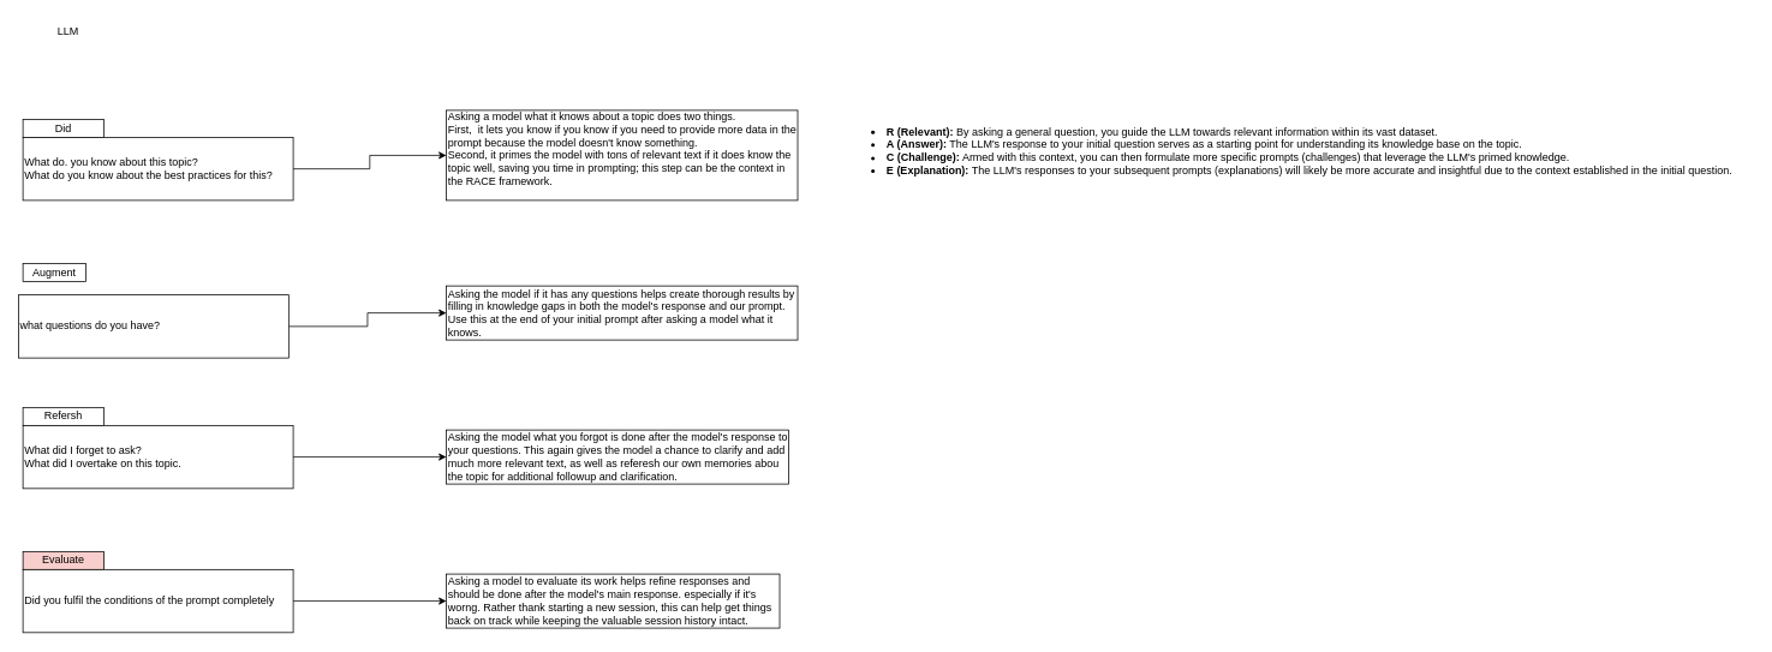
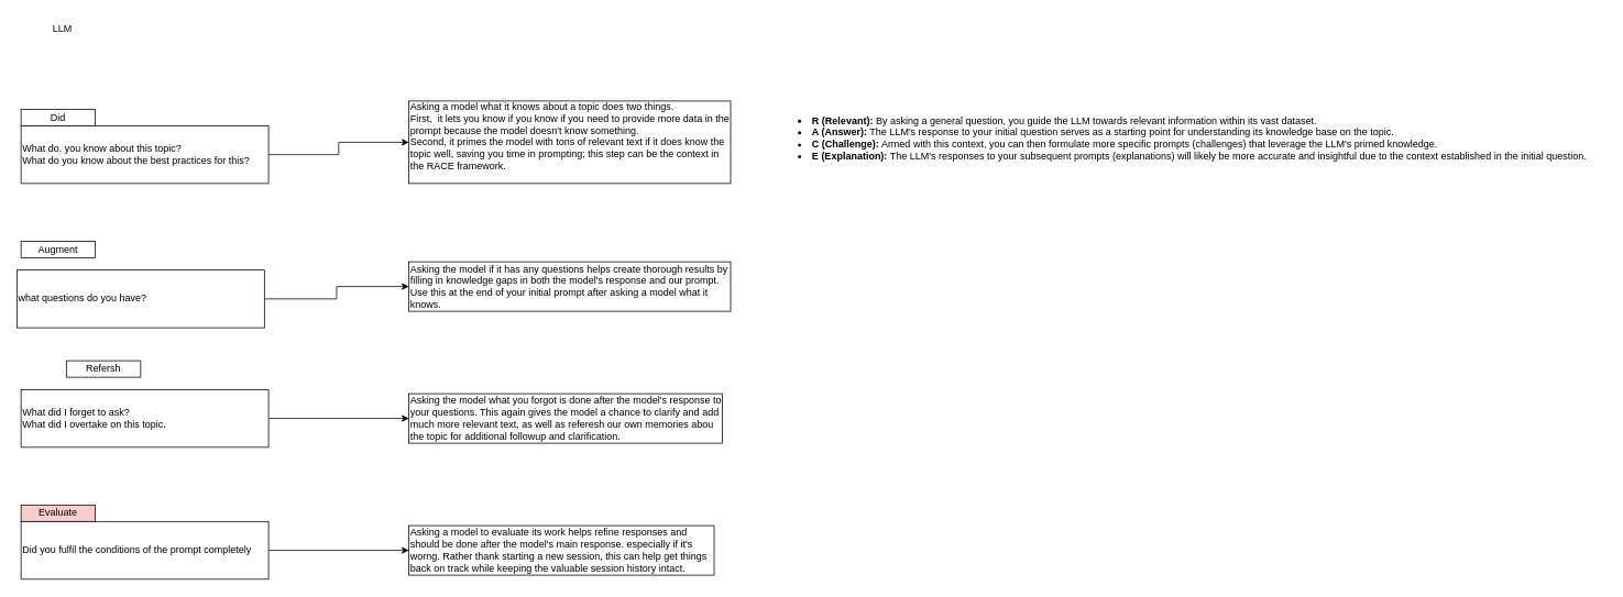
- <mxCell id="6" value="Augment" style="rounded=0;whiteSpace=wrap;html=1;" vertex="1" parent="1"><mxGeometry x="25" y="292" width="70" height="20" as="geometry" /></mxCell>
+ <mxCell id="6" value="Augment" style="rounded=0;whiteSpace=wrap;html=1;" vertex="1" parent="1"><mxGeometry x="25" y="292" width="90" height="20" as="geometry" /></mxCell>
- <mxCell id="9" value="Refersh" style="rounded=0;whiteSpace=wrap;html=1;" vertex="1" parent="1"><mxGeometry x="25" y="452" width="90" height="20" as="geometry" /></mxCell>
+ <mxCell id="9" value="Refersh" style="rounded=0;whiteSpace=wrap;html=1;" vertex="1" parent="1"><mxGeometry x="80" y="437" width="90" height="20" as="geometry" /></mxCell>
